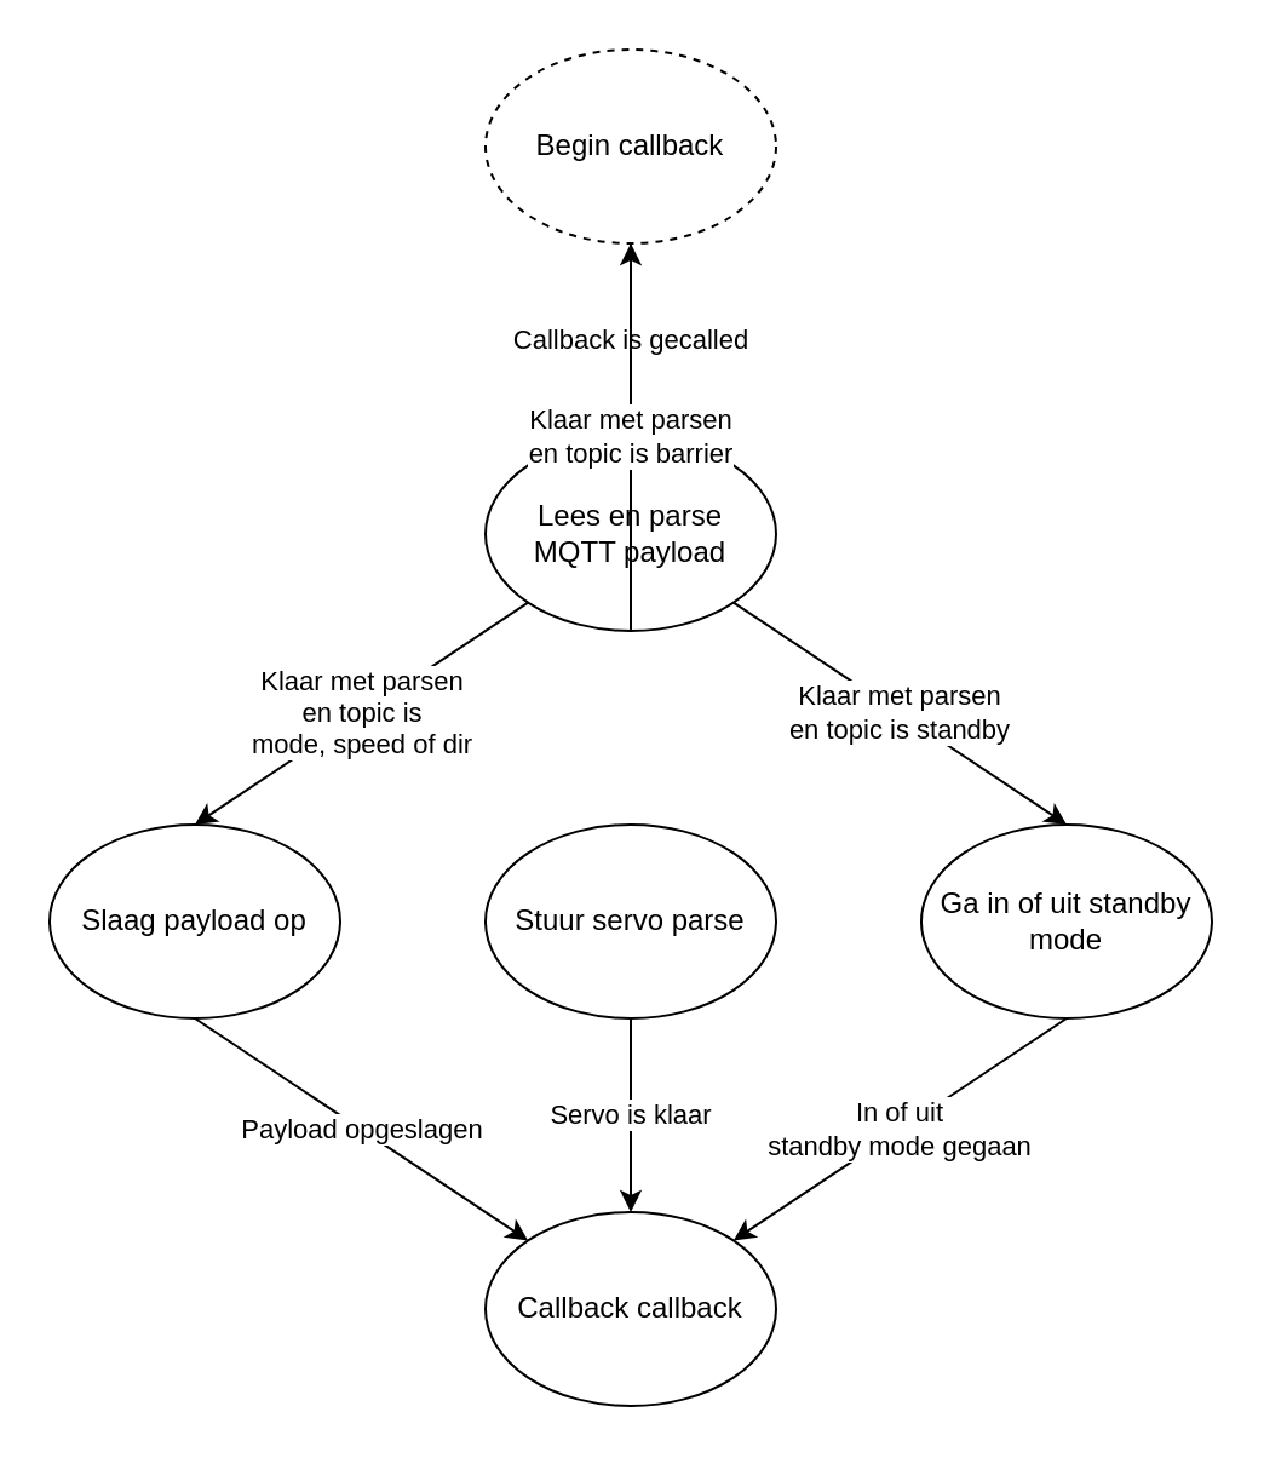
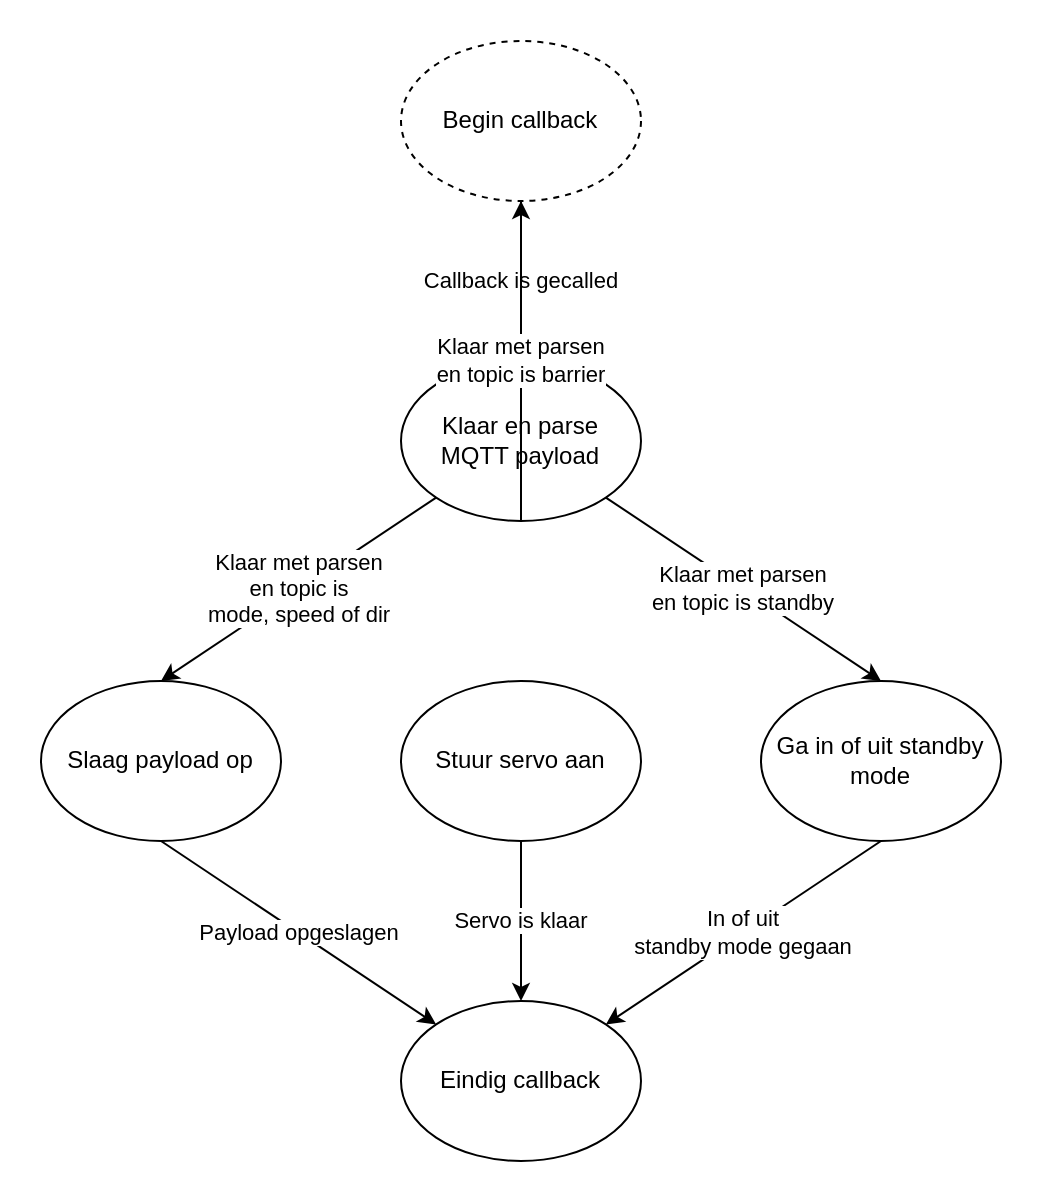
- <mxCell id="4" value="Lees en parse &lt;br&gt;MQTT payload" style="ellipse;whiteSpace=wrap;html=1;" vertex="1" parent="1"><mxGeometry x="200" y="180" width="120" height="80" as="geometry" /></mxCell>
+ <mxCell id="4" value="Klaar en parse &lt;br&gt;MQTT payload" style="ellipse;whiteSpace=wrap;html=1;" vertex="1" parent="1"><mxGeometry x="200" y="180" width="120" height="80" as="geometry" /></mxCell>
- <mxCell id="6" value="Stuur servo parse" style="ellipse;whiteSpace=wrap;html=1;" vertex="1" parent="1"><mxGeometry x="200" y="340" width="120" height="80" as="geometry" /></mxCell>
+ <mxCell id="6" value="Stuur servo aan" style="ellipse;whiteSpace=wrap;html=1;" vertex="1" parent="1"><mxGeometry x="200" y="340" width="120" height="80" as="geometry" /></mxCell>
- <mxCell id="11" value="Callback callback" style="ellipse;whiteSpace=wrap;html=1;" vertex="1" parent="1"><mxGeometry x="200" y="500" width="120" height="80" as="geometry" /></mxCell>
+ <mxCell id="11" value="Eindig callback" style="ellipse;whiteSpace=wrap;html=1;" vertex="1" parent="1"><mxGeometry x="200" y="500" width="120" height="80" as="geometry" /></mxCell>
